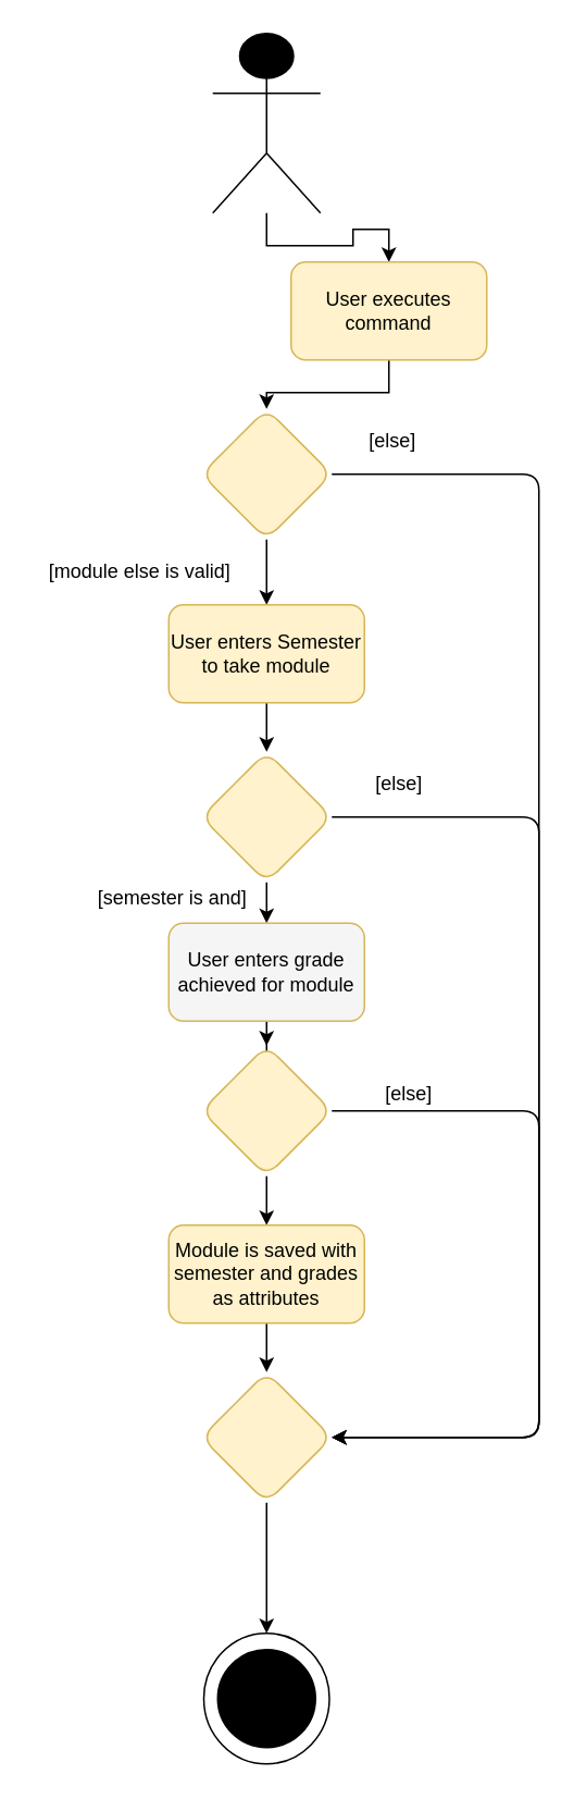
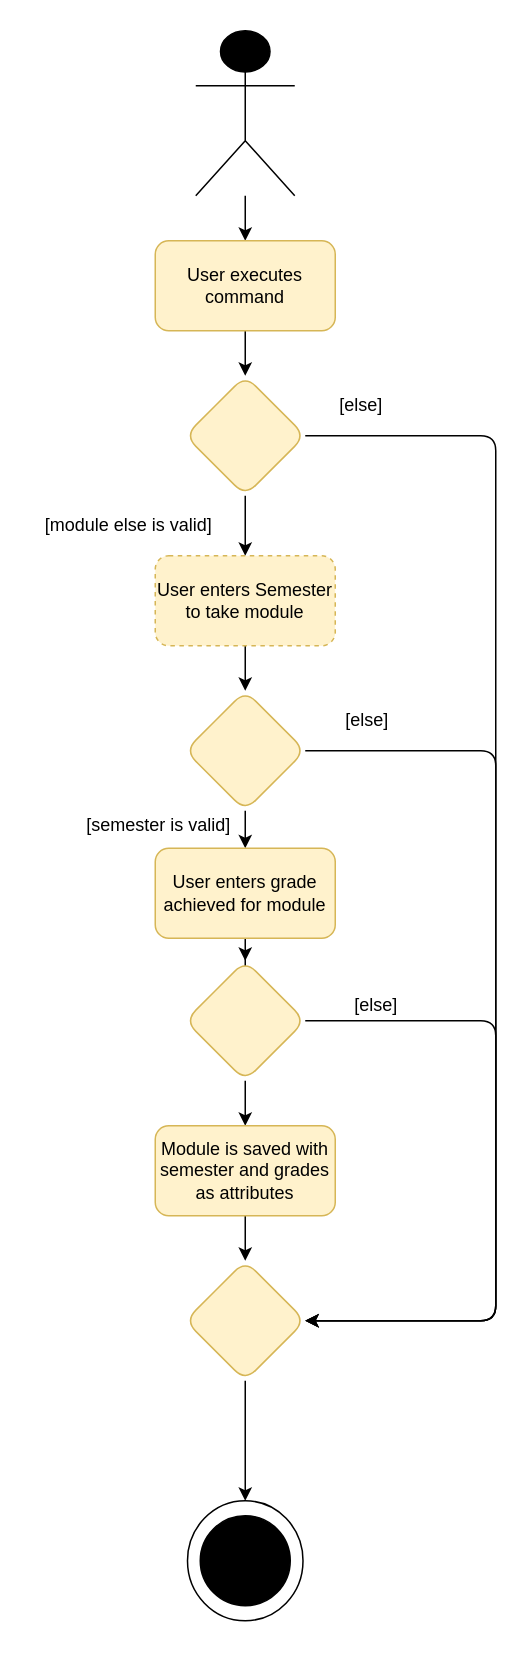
- <mxCell id="5" value="User executes command" style="rounded=1;whiteSpace=wrap;html=1;fillColor=#fff2cc;strokeColor=#d6b656;" parent="1" vertex="1"><mxGeometry x="178" y="160" width="120" height="60" as="geometry" /></mxCell>
+ <mxCell id="5" value="User executes command" style="rounded=1;whiteSpace=wrap;html=1;fillColor=#fff2cc;strokeColor=#d6b656;" parent="1" vertex="1"><mxGeometry x="103" y="160" width="120" height="60" as="geometry" /></mxCell>
- <mxCell id="9" value="User enters Semester to take module" style="whiteSpace=wrap;html=1;rounded=1;fillColor=#fff2cc;strokeColor=#d6b656;" parent="1" vertex="1"><mxGeometry x="103" y="370" width="120" height="60" as="geometry" /></mxCell>
+ <mxCell id="9" value="User enters Semester to take module" style="whiteSpace=wrap;html=1;rounded=1;fillColor=#fff2cc;strokeColor=#d6b656;dashed=1;" parent="1" vertex="1"><mxGeometry x="103" y="370" width="120" height="60" as="geometry" /></mxCell>
- <mxCell id="19" value="[semester is and]" style="text;html=1;align=center;verticalAlign=middle;resizable=0;points=[];autosize=1;" parent="1" vertex="1"><mxGeometry x="50" y="540" width="110" height="20" as="geometry" /></mxCell>
+ <mxCell id="19" value="[semester is valid]" style="text;html=1;align=center;verticalAlign=middle;resizable=0;points=[];autosize=1;" parent="1" vertex="1"><mxGeometry x="50" y="540" width="110" height="20" as="geometry" /></mxCell>
- <mxCell id="13" value="User enters grade achieved for module" style="whiteSpace=wrap;html=1;rounded=1;fillColor=#f5f5f5;strokeColor=#d6b656;" parent="1" vertex="1"><mxGeometry x="103" y="565" width="120" height="60" as="geometry" /></mxCell>
+ <mxCell id="13" value="User enters grade achieved for module" style="whiteSpace=wrap;html=1;rounded=1;fillColor=#fff2cc;strokeColor=#d6b656;" parent="1" vertex="1"><mxGeometry x="103" y="565" width="120" height="60" as="geometry" /></mxCell>
